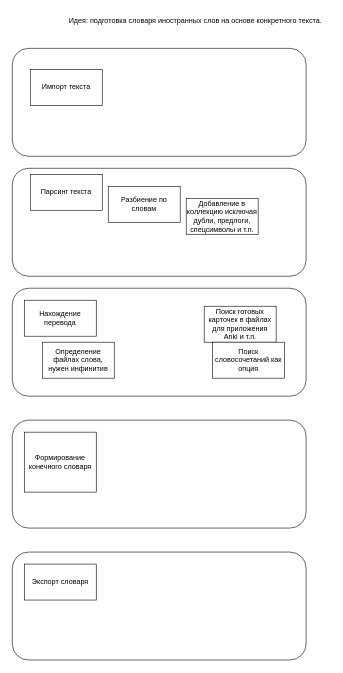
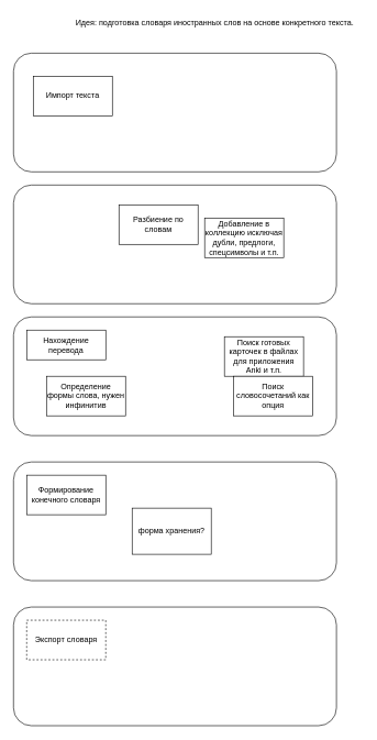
- <mxCell id="14" value="Парсинг текста" style="rounded=0;whiteSpace=wrap;html=1;fillColor=default;" vertex="1" parent="1"><mxGeometry x="50" y="290" width="120" height="60" as="geometry" /></mxCell>
- <mxCell id="11" value="Нахождение перевода" style="rounded=0;whiteSpace=wrap;html=1;fillColor=default;" vertex="1" parent="1"><mxGeometry x="40" y="500" width="120" height="60" as="geometry" /></mxCell>
+ <mxCell id="11" value="Нахождение перевода" style="rounded=0;whiteSpace=wrap;html=1;fillColor=default;" vertex="1" parent="1"><mxGeometry x="40" y="500" width="120" height="45" as="geometry" /></mxCell>
- <mxCell id="16" value="Определение файлах слова, нужен инфинитив" style="rounded=0;whiteSpace=wrap;html=1;fillColor=default;" vertex="1" parent="1"><mxGeometry x="70" y="570" width="120" height="60" as="geometry" /></mxCell>
+ <mxCell id="16" value="Определение формы слова, нужен инфинитив" style="rounded=0;whiteSpace=wrap;html=1;fillColor=default;" vertex="1" parent="1"><mxGeometry x="70" y="570" width="120" height="60" as="geometry" /></mxCell>
- <mxCell id="12" value="Формирование конечного словаря" style="rounded=0;whiteSpace=wrap;html=1;fillColor=default;" vertex="1" parent="1"><mxGeometry x="40" y="720" width="120" height="100" as="geometry" /></mxCell>
+ <mxCell id="12" value="Формирование конечного словаря" style="rounded=0;whiteSpace=wrap;html=1;fillColor=default;" vertex="1" parent="1"><mxGeometry x="40" y="720" width="120" height="60" as="geometry" /></mxCell>
+ <mxCell id="18" value="форма хранения?" style="rounded=0;whiteSpace=wrap;html=1;fillColor=default;" vertex="1" parent="1"><mxGeometry x="200" y="770" width="120" height="70" as="geometry" /></mxCell>
- <mxCell id="13" value="Экспорт словаря" style="rounded=0;whiteSpace=wrap;html=1;fillColor=default;" vertex="1" parent="1"><mxGeometry x="40" y="940" width="120" height="60" as="geometry" /></mxCell>
+ <mxCell id="13" value="Экспорт словаря" style="rounded=0;whiteSpace=wrap;html=1;fillColor=default;dashed=1;" vertex="1" parent="1"><mxGeometry x="40" y="940" width="120" height="60" as="geometry" /></mxCell>
